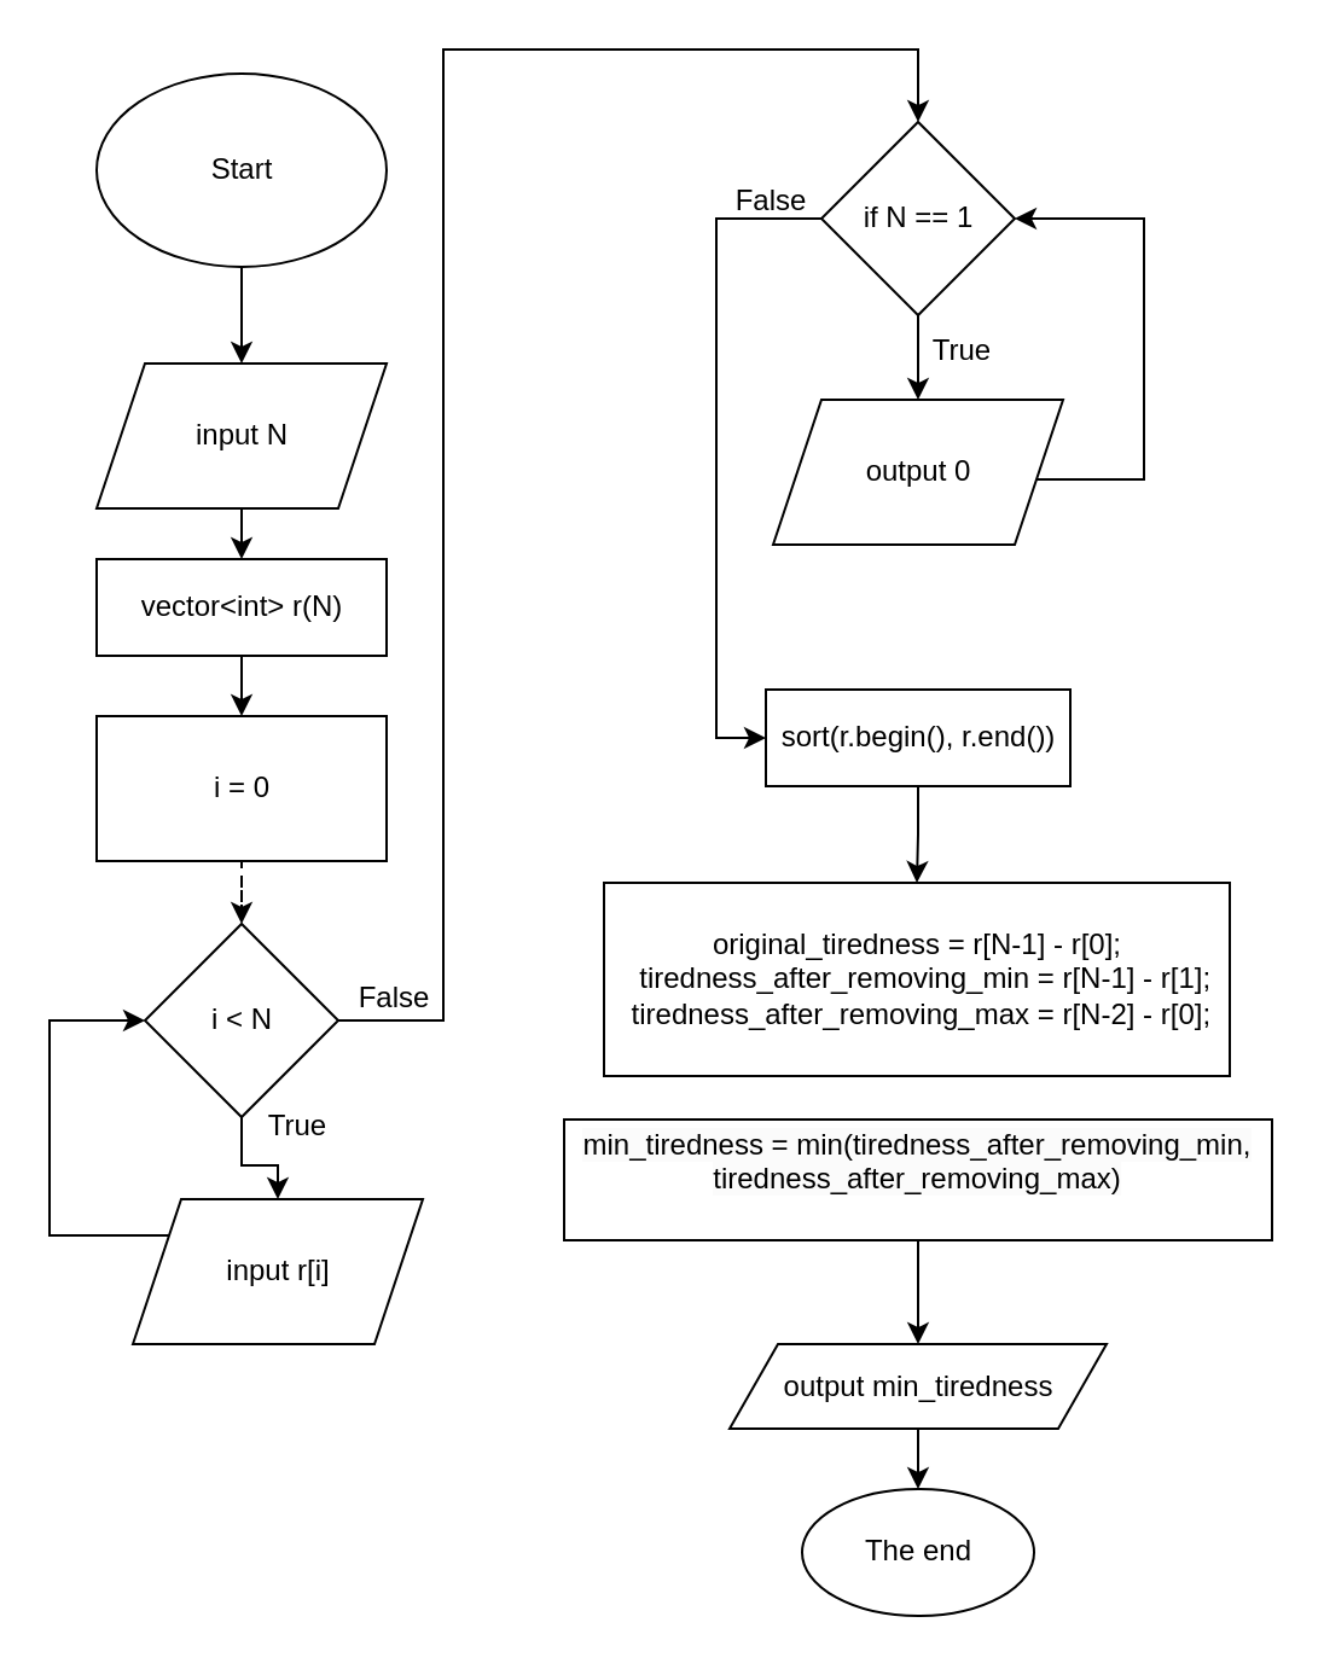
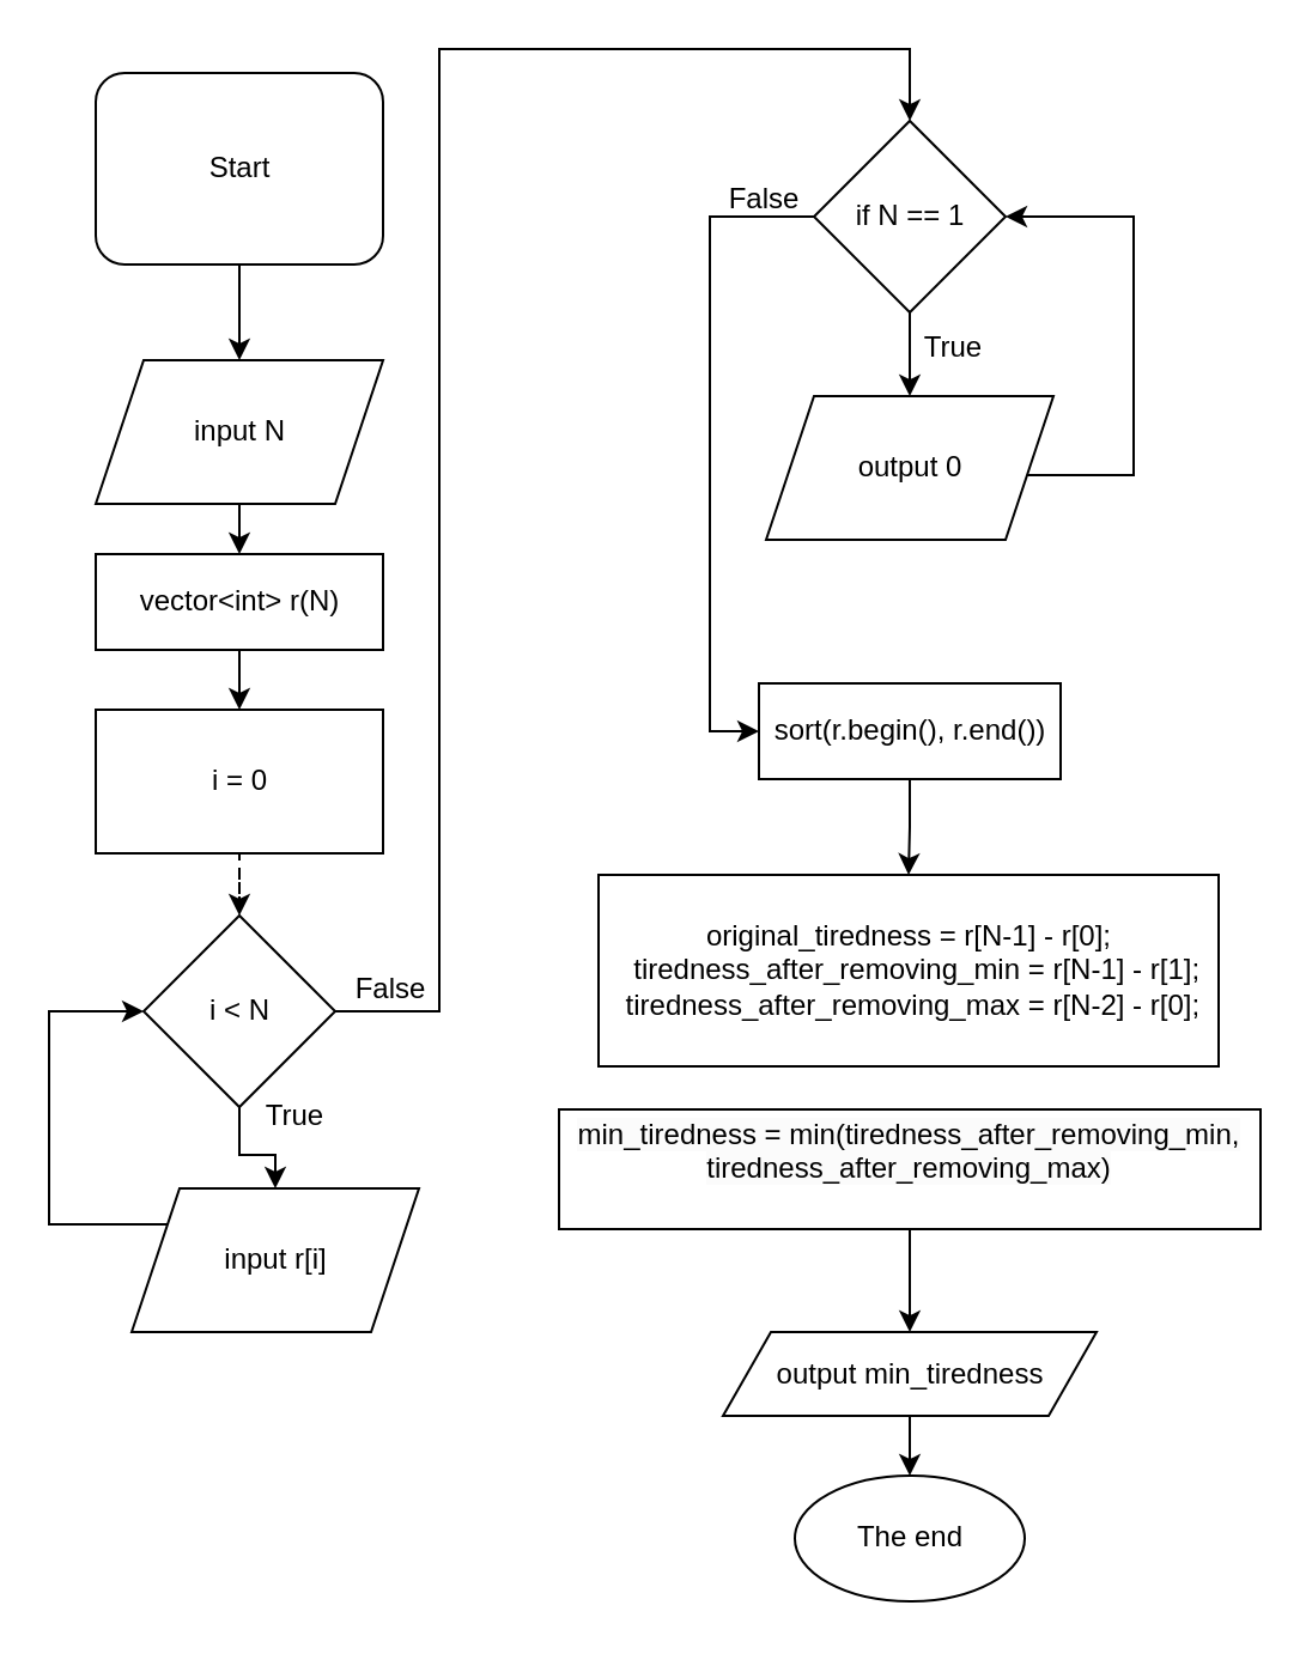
- <mxCell id="3" value="Start" style="ellipse;whiteSpace=wrap;html=1;" vertex="1" parent="1"><mxGeometry x="39.5" y="30" width="120" height="80" as="geometry" /></mxCell>
+ <mxCell id="3" value="Start" style="whiteSpace=wrap;html=1;rounded=1;" vertex="1" parent="1"><mxGeometry x="39.5" y="30" width="120" height="80" as="geometry" /></mxCell>
